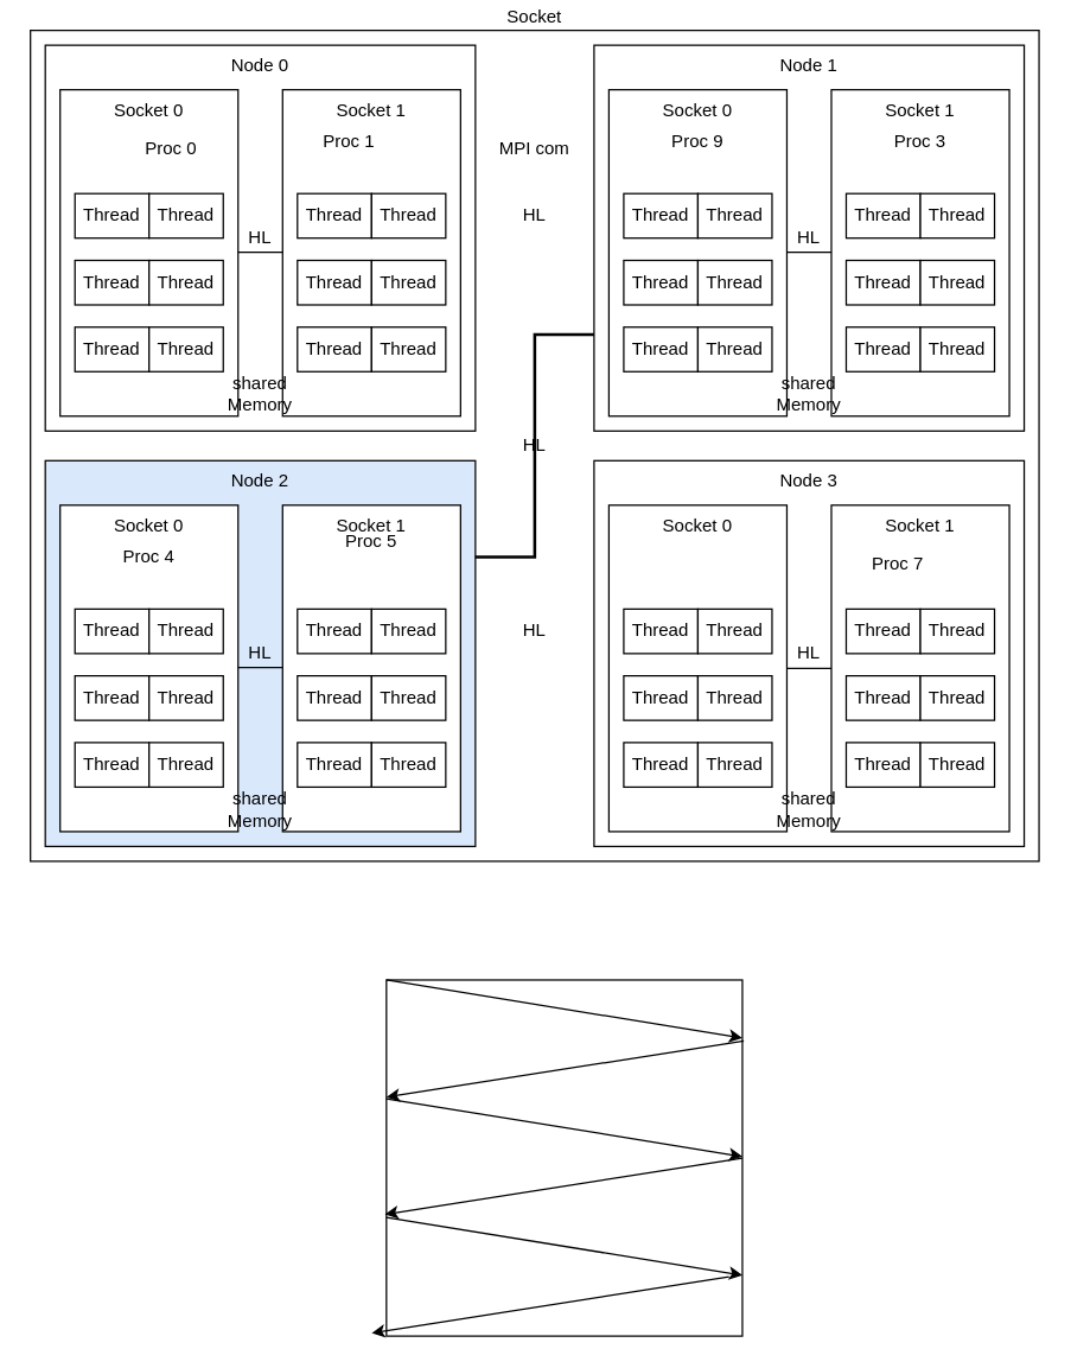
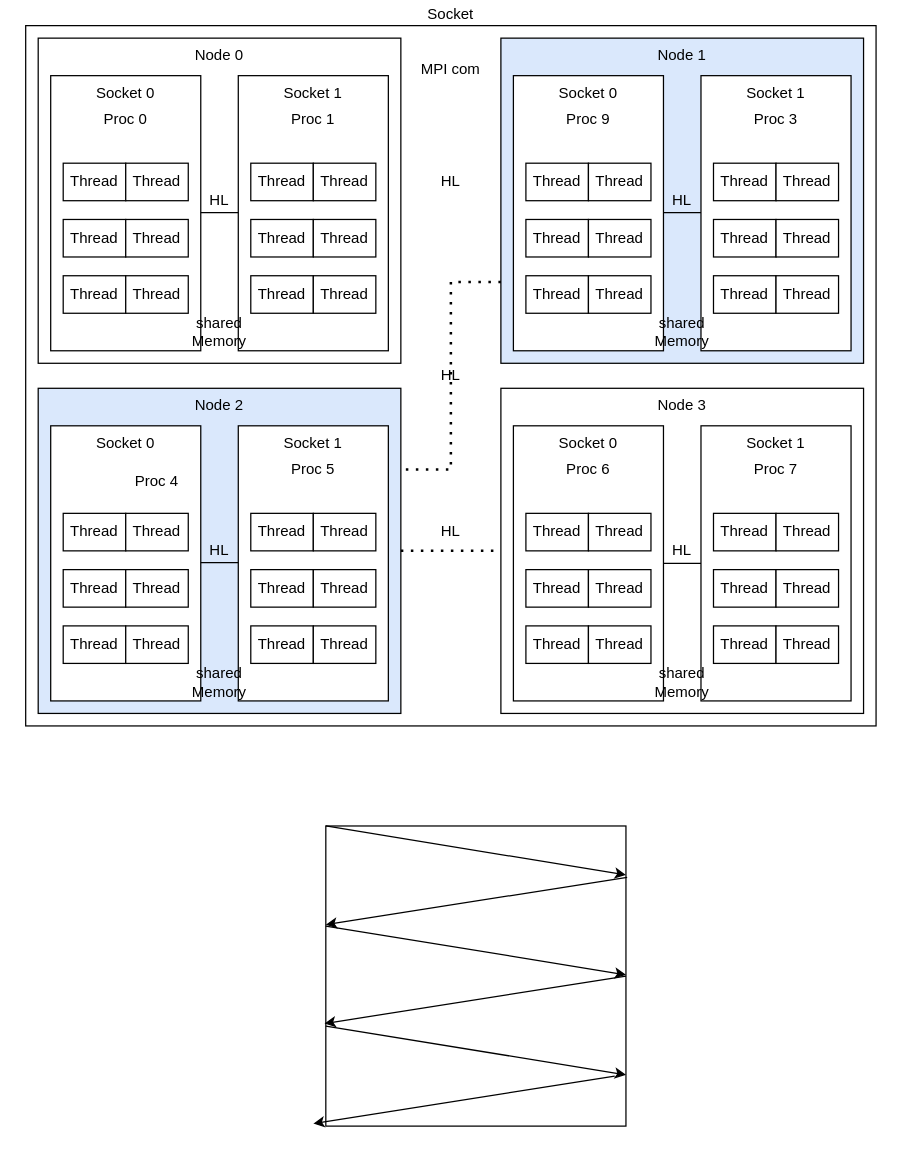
- <mxCell id="29" value="Proc 1" style="text;html=1;align=center;verticalAlign=middle;whiteSpace=wrap;rounded=0;" vertex="1" parent="1"><mxGeometry x="205" y="80" width="60" height="30" as="geometry" /></mxCell>
+ <mxCell id="29" value="Proc 1" style="text;html=1;align=center;verticalAlign=middle;whiteSpace=wrap;rounded=0;" vertex="1" parent="1"><mxGeometry x="220" y="80" width="60" height="30" as="geometry" /></mxCell>
- <mxCell id="28" value="Proc 0" style="text;html=1;align=center;verticalAlign=middle;whiteSpace=wrap;rounded=0;" vertex="1" parent="1"><mxGeometry x="85" y="85" width="60" height="30" as="geometry" /></mxCell>
+ <mxCell id="28" value="Proc 0" style="text;html=1;align=center;verticalAlign=middle;whiteSpace=wrap;rounded=0;" vertex="1" parent="1"><mxGeometry x="70" y="80" width="60" height="30" as="geometry" /></mxCell>
- <mxCell id="88" value="MPI com" style="text;html=1;align=center;verticalAlign=middle;whiteSpace=wrap;rounded=0;" vertex="1" parent="1"><mxGeometry x="330" y="85" width="60" height="30" as="geometry" /></mxCell>
+ <mxCell id="88" value="MPI com" style="text;html=1;align=center;verticalAlign=middle;whiteSpace=wrap;rounded=0;" vertex="1" parent="1"><mxGeometry x="330" y="40" width="60" height="30" as="geometry" /></mxCell>
- <mxCell id="4" value="Node 1" style="rounded=0;whiteSpace=wrap;html=1;verticalAlign=top;" vertex="1" parent="1"><mxGeometry x="400" y="30" width="290" height="260" as="geometry" /></mxCell>
+ <mxCell id="4" value="Node 1" style="rounded=0;whiteSpace=wrap;html=1;verticalAlign=top;fillColor=#dae8fc;" vertex="1" parent="1"><mxGeometry x="400" y="30" width="290" height="260" as="geometry" /></mxCell>
- <mxCell id="7" value="" style="endArrow=none;dashed=0;html=1;dashPattern=1 3;strokeWidth=2;rounded=0;exitX=0;exitY=0.75;exitDx=0;exitDy=0;entryX=1;entryY=0.25;entryDx=0;entryDy=0;" edge="1" parent="1" source="4" target="5"><mxGeometry width="50" height="50" relative="1" as="geometry"><mxPoint x="300" y="310" as="sourcePoint" /><mxPoint x="350" y="260" as="targetPoint" /><Array as="points"><mxPoint x="360" y="225" /><mxPoint x="360" y="375" /></Array></mxGeometry></mxCell>
+ <mxCell id="7" value="" style="endArrow=none;dashed=1;html=1;dashPattern=1 3;strokeWidth=2;rounded=0;exitX=0;exitY=0.75;exitDx=0;exitDy=0;entryX=1;entryY=0.25;entryDx=0;entryDy=0;" edge="1" parent="1" source="4" target="5"><mxGeometry width="50" height="50" relative="1" as="geometry"><mxPoint x="300" y="310" as="sourcePoint" /><mxPoint x="350" y="260" as="targetPoint" /><Array as="points"><mxPoint x="360" y="225" /><mxPoint x="360" y="375" /></Array></mxGeometry></mxCell>
- <mxCell id="33" value="Proc 5" style="text;html=1;align=center;verticalAlign=middle;whiteSpace=wrap;rounded=0;" vertex="1" parent="1"><mxGeometry x="220" y="350" width="60" height="30" as="geometry" /></mxCell>
+ <mxCell id="33" value="Proc 5" style="text;html=1;align=center;verticalAlign=middle;whiteSpace=wrap;rounded=0;" vertex="1" parent="1"><mxGeometry x="220" y="360" width="60" height="30" as="geometry" /></mxCell>
- <mxCell id="32" value="Proc 4" style="text;html=1;align=center;verticalAlign=middle;whiteSpace=wrap;rounded=0;" vertex="1" parent="1"><mxGeometry x="70" y="360" width="60" height="30" as="geometry" /></mxCell>
+ <mxCell id="32" value="Proc 4" style="text;html=1;align=center;verticalAlign=middle;whiteSpace=wrap;rounded=0;" vertex="1" parent="1"><mxGeometry x="95" y="370" width="60" height="30" as="geometry" /></mxCell>
+ <mxCell id="34" value="Proc 6" style="text;html=1;align=center;verticalAlign=middle;whiteSpace=wrap;rounded=0;" vertex="1" parent="1"><mxGeometry x="440" y="360" width="60" height="30" as="geometry" /></mxCell>
- <mxCell id="35" value="Proc 7" style="text;html=1;align=center;verticalAlign=middle;whiteSpace=wrap;rounded=0;" vertex="1" parent="1"><mxGeometry x="575" y="365" width="60" height="30" as="geometry" /></mxCell>
+ <mxCell id="35" value="Proc 7" style="text;html=1;align=center;verticalAlign=middle;whiteSpace=wrap;rounded=0;" vertex="1" parent="1"><mxGeometry x="590" y="360" width="60" height="30" as="geometry" /></mxCell>
+ <mxCell id="8" value="" style="endArrow=none;dashed=1;html=1;dashPattern=1 3;strokeWidth=2;rounded=0;exitX=1;exitY=0.5;exitDx=0;exitDy=0;entryX=0;entryY=0.5;entryDx=0;entryDy=0;" edge="1" parent="1" source="5" target="6"><mxGeometry width="50" height="50" relative="1" as="geometry"><mxPoint x="300" y="310" as="sourcePoint" /><mxPoint x="350" y="260" as="targetPoint" /></mxGeometry></mxCell>
